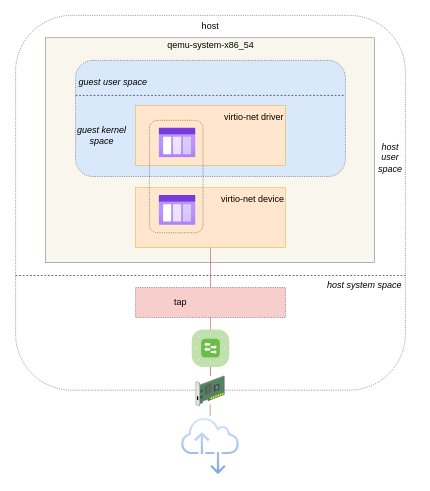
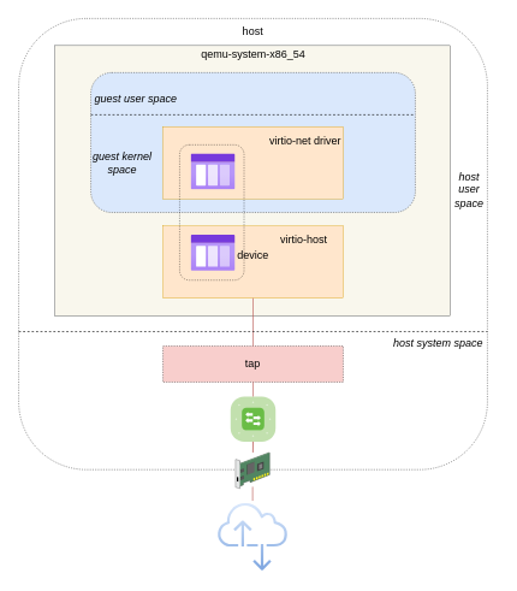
- <mxCell id="18" value="&lt;font style=&quot;font-size: 12px;&quot;&gt;&amp;nbsp;&amp;nbsp;&amp;nbsp;&amp;nbsp;&amp;nbsp;&amp;nbsp;&amp;nbsp;&amp;nbsp;&amp;nbsp;&amp;nbsp;&amp;nbsp;&amp;nbsp;&amp;nbsp;&amp;nbsp;&amp;nbsp;&amp;nbsp;&amp;nbsp;&amp;nbsp;&amp;nbsp;&amp;nbsp;&amp;nbsp;&amp;nbsp;&amp;nbsp;&amp;nbsp;&amp;nbsp;&amp;nbsp;&amp;nbsp;&amp;nbsp;&amp;nbsp;&amp;nbsp;&amp;nbsp;&amp;nbsp;&amp;nbsp; virtio-net device&lt;/font&gt;" style="whiteSpace=wrap;html=1;fillColor=#ffe6cc;fontSize=14;strokeColor=#d79b00;verticalAlign=top;strokeWidth=0.5;shadow=0;" vertex="1" parent="1"><mxGeometry x="180" y="250" width="200" height="80" as="geometry" /></mxCell>
+ <mxCell id="18" value="&lt;font style=&quot;font-size: 12px;&quot;&gt;&amp;nbsp;&amp;nbsp;&amp;nbsp;&amp;nbsp;&amp;nbsp;&amp;nbsp;&amp;nbsp;&amp;nbsp;&amp;nbsp;&amp;nbsp;&amp;nbsp;&amp;nbsp;&amp;nbsp;&amp;nbsp;&amp;nbsp;&amp;nbsp;&amp;nbsp;&amp;nbsp;&amp;nbsp;&amp;nbsp;&amp;nbsp;&amp;nbsp;&amp;nbsp;&amp;nbsp;&amp;nbsp;&amp;nbsp;&amp;nbsp;&amp;nbsp;&amp;nbsp;&amp;nbsp;&amp;nbsp;&amp;nbsp;&amp;nbsp; virtio-host device&lt;/font&gt;" style="whiteSpace=wrap;html=1;fillColor=#ffe6cc;fontSize=14;strokeColor=#d79b00;verticalAlign=top;strokeWidth=0.5;shadow=0;" vertex="1" parent="1"><mxGeometry x="180" y="250" width="200" height="80" as="geometry" /></mxCell>
- <mxCell id="7" value="&lt;div&gt;tap&lt;/div&gt;" style="text;html=1;strokeColor=none;fillColor=none;align=center;verticalAlign=middle;whiteSpace=wrap;rounded=0;" parent="1" vertex="1"><mxGeometry x="225" y="393" width="30" height="20" as="geometry" /></mxCell>
+ <mxCell id="7" value="&lt;div&gt;tap&lt;/div&gt;" style="text;html=1;strokeColor=none;fillColor=none;align=center;verticalAlign=middle;whiteSpace=wrap;rounded=0;" parent="1" vertex="1"><mxGeometry x="265" y="393" width="30" height="20" as="geometry" /></mxCell>
